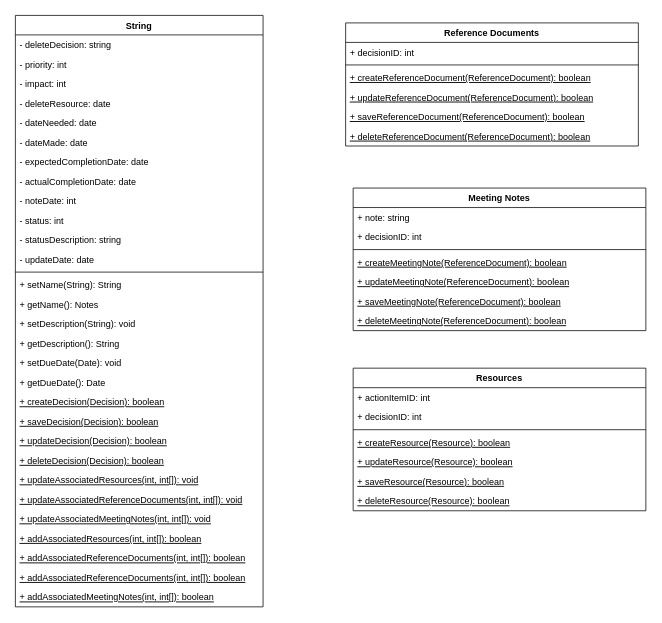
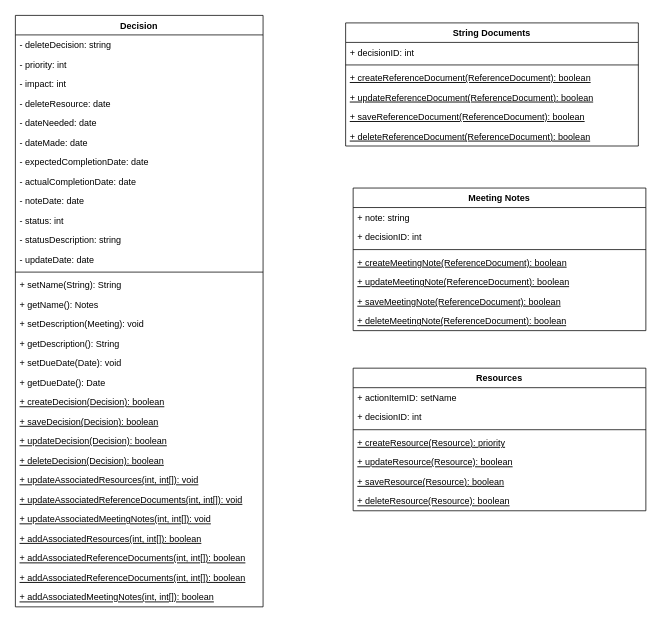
- <mxCell id="2" value="String" style="swimlane;fontStyle=1;align=center;verticalAlign=top;childLayout=stackLayout;horizontal=1;startSize=26;horizontalStack=0;resizeParent=1;resizeParentMax=0;resizeLast=0;collapsible=1;marginBottom=0;" vertex="1" parent="1"><mxGeometry x="20" y="20" width="330" height="788" as="geometry" /></mxCell>
+ <mxCell id="2" value="Decision" style="swimlane;fontStyle=1;align=center;verticalAlign=top;childLayout=stackLayout;horizontal=1;startSize=26;horizontalStack=0;resizeParent=1;resizeParentMax=0;resizeLast=0;collapsible=1;marginBottom=0;" vertex="1" parent="1"><mxGeometry x="20" y="20" width="330" height="788" as="geometry" /></mxCell>
- <mxCell id="33" value="Reference Documents" style="swimlane;fontStyle=1;align=center;verticalAlign=top;childLayout=stackLayout;horizontal=1;startSize=26;horizontalStack=0;resizeParent=1;resizeParentMax=0;resizeLast=0;collapsible=1;marginBottom=0;" vertex="1" parent="1"><mxGeometry x="460" y="30" width="390" height="164" as="geometry" /></mxCell>
+ <mxCell id="33" value="String Documents" style="swimlane;fontStyle=1;align=center;verticalAlign=top;childLayout=stackLayout;horizontal=1;startSize=26;horizontalStack=0;resizeParent=1;resizeParentMax=0;resizeLast=0;collapsible=1;marginBottom=0;" vertex="1" parent="1"><mxGeometry x="460" y="30" width="390" height="164" as="geometry" /></mxCell>
- <mxCell id="11" value="- noteDate: int" style="text;strokeColor=none;fillColor=none;align=left;verticalAlign=top;spacingLeft=4;spacingRight=4;overflow=hidden;rotatable=0;points=[[0,0.5],[1,0.5]];portConstraint=eastwest;" vertex="1" parent="2"><mxGeometry y="234" width="330" height="26" as="geometry" /></mxCell>
+ <mxCell id="11" value="- noteDate: date" style="text;strokeColor=none;fillColor=none;align=left;verticalAlign=top;spacingLeft=4;spacingRight=4;overflow=hidden;rotatable=0;points=[[0,0.5],[1,0.5]];portConstraint=eastwest;" vertex="1" parent="2"><mxGeometry y="234" width="330" height="26" as="geometry" /></mxCell>
- <mxCell id="18" value="+ setDescription(String): void" style="text;strokeColor=none;fillColor=none;align=left;verticalAlign=top;spacingLeft=4;spacingRight=4;overflow=hidden;rotatable=0;points=[[0,0.5],[1,0.5]];portConstraint=eastwest;" vertex="1" parent="2"><mxGeometry y="398" width="330" height="26" as="geometry" /></mxCell>
+ <mxCell id="18" value="+ setDescription(Meeting): void" style="text;strokeColor=none;fillColor=none;align=left;verticalAlign=top;spacingLeft=4;spacingRight=4;overflow=hidden;rotatable=0;points=[[0,0.5],[1,0.5]];portConstraint=eastwest;" vertex="1" parent="2"><mxGeometry y="398" width="330" height="26" as="geometry" /></mxCell>
- <mxCell id="49" value="+ actionItemID: int" style="text;strokeColor=none;fillColor=none;align=left;verticalAlign=top;spacingLeft=4;spacingRight=4;overflow=hidden;rotatable=0;points=[[0,0.5],[1,0.5]];portConstraint=eastwest;" vertex="1" parent="48"><mxGeometry y="26" width="390" height="26" as="geometry" /></mxCell>
+ <mxCell id="49" value="+ actionItemID: setName" style="text;strokeColor=none;fillColor=none;align=left;verticalAlign=top;spacingLeft=4;spacingRight=4;overflow=hidden;rotatable=0;points=[[0,0.5],[1,0.5]];portConstraint=eastwest;" vertex="1" parent="48"><mxGeometry y="26" width="390" height="26" as="geometry" /></mxCell>
- <mxCell id="52" value="+ createResource(Resource): boolean" style="text;strokeColor=none;fillColor=none;align=left;verticalAlign=top;spacingLeft=4;spacingRight=4;overflow=hidden;rotatable=0;points=[[0,0.5],[1,0.5]];portConstraint=eastwest;fontStyle=4" vertex="1" parent="48"><mxGeometry y="86" width="390" height="26" as="geometry" /></mxCell>
+ <mxCell id="52" value="+ createResource(Resource): priority" style="text;strokeColor=none;fillColor=none;align=left;verticalAlign=top;spacingLeft=4;spacingRight=4;overflow=hidden;rotatable=0;points=[[0,0.5],[1,0.5]];portConstraint=eastwest;fontStyle=4" vertex="1" parent="48"><mxGeometry y="86" width="390" height="26" as="geometry" /></mxCell>
